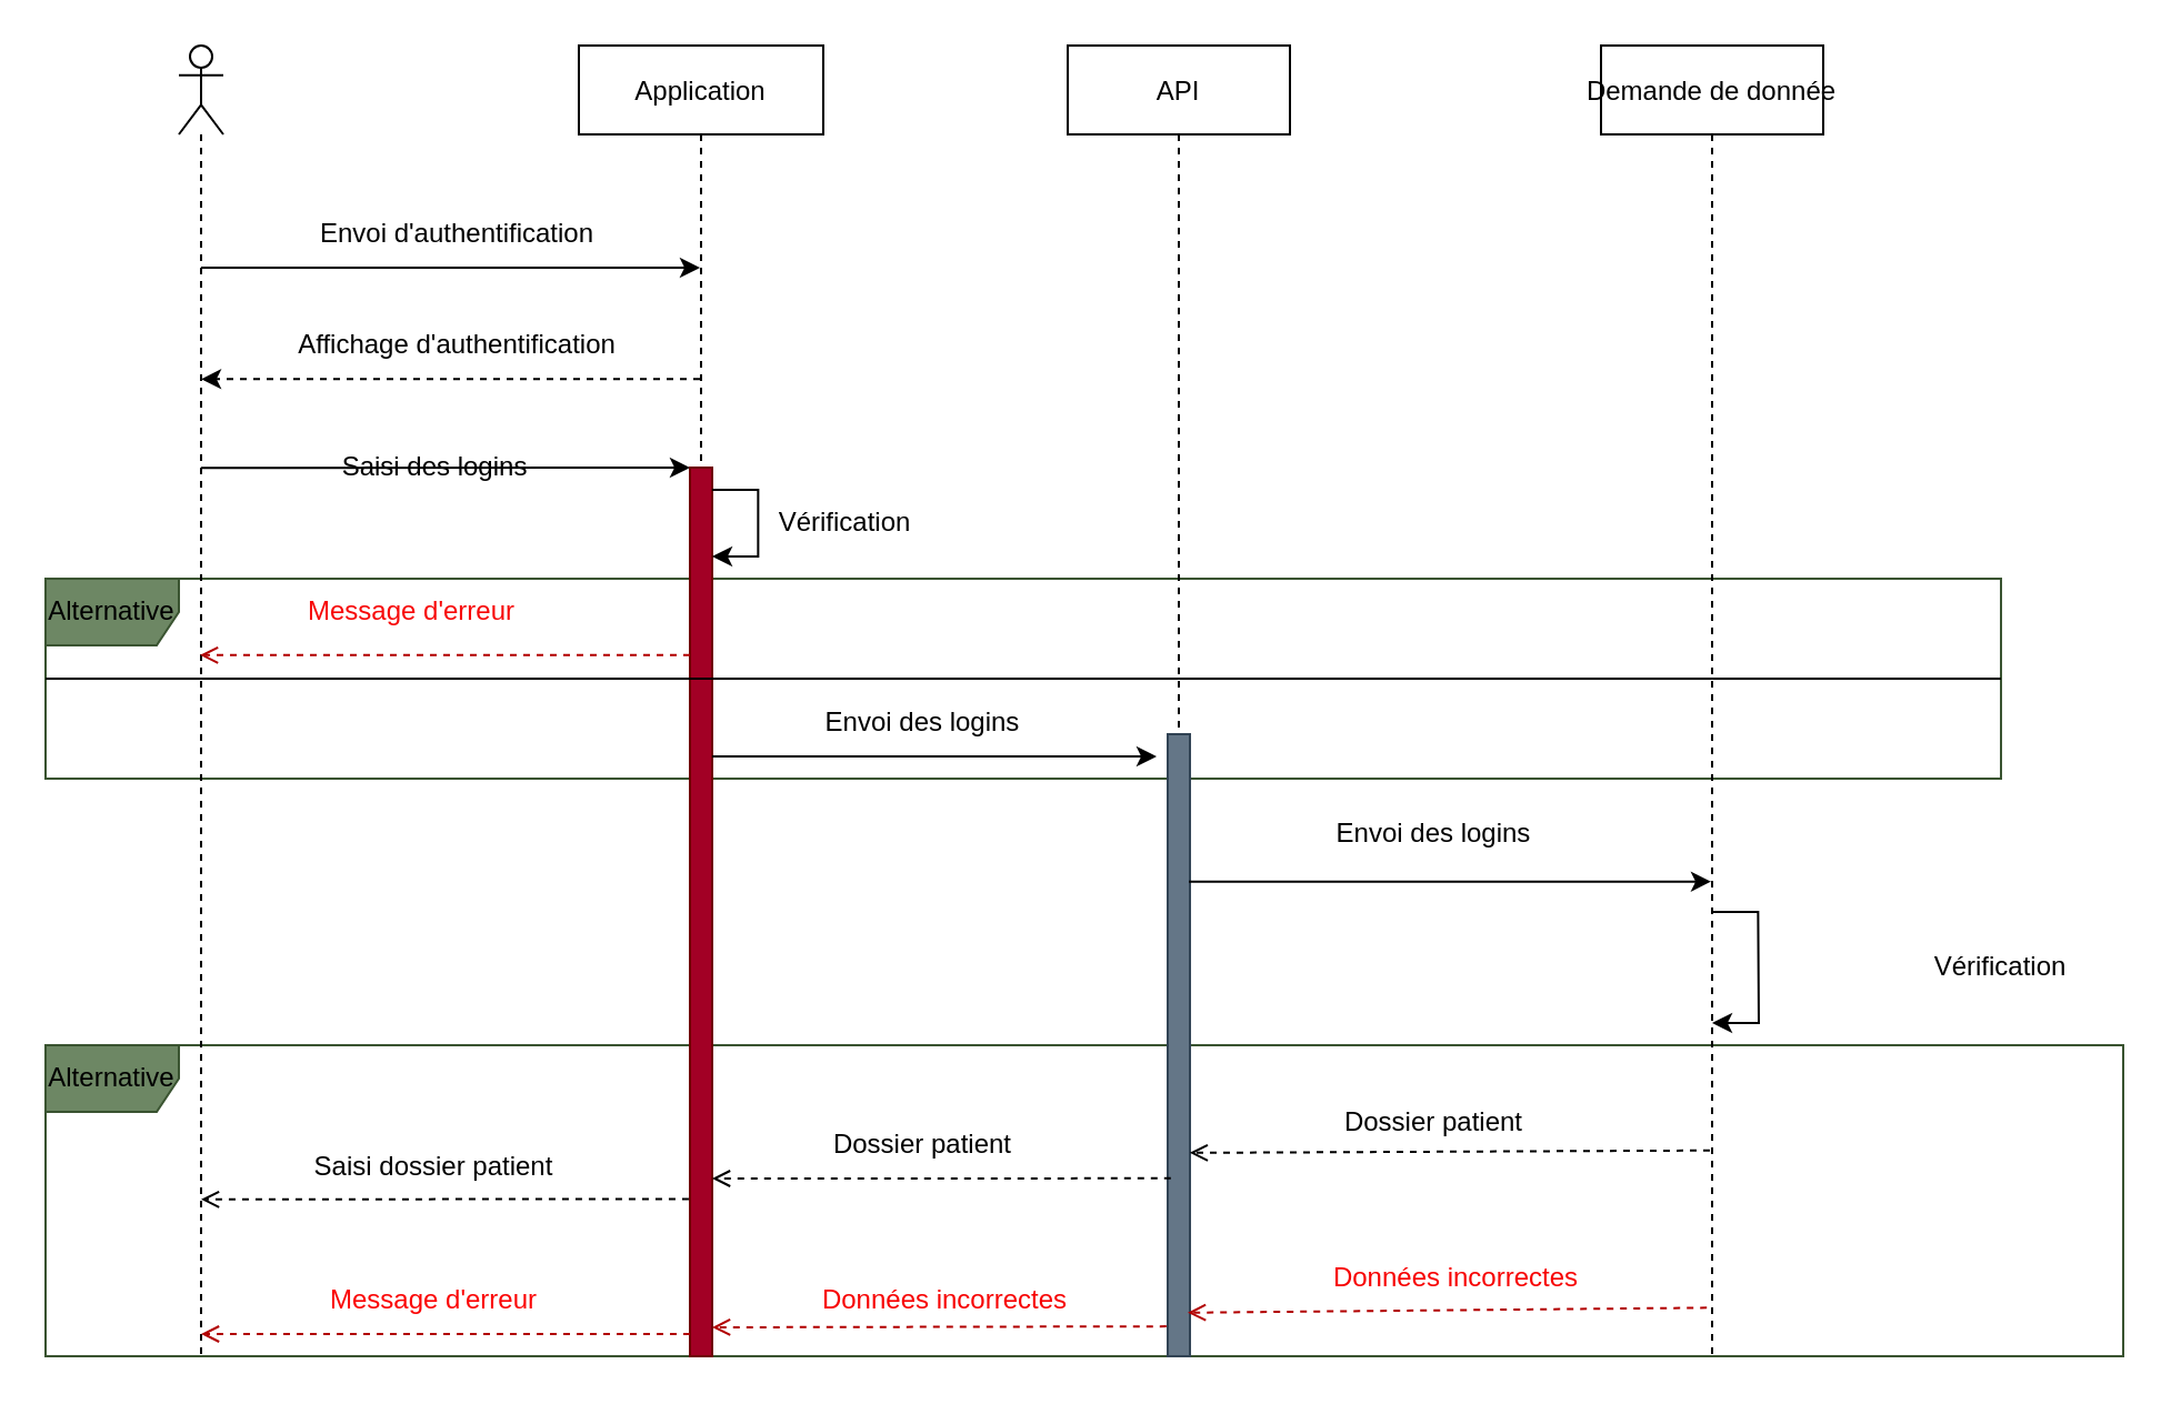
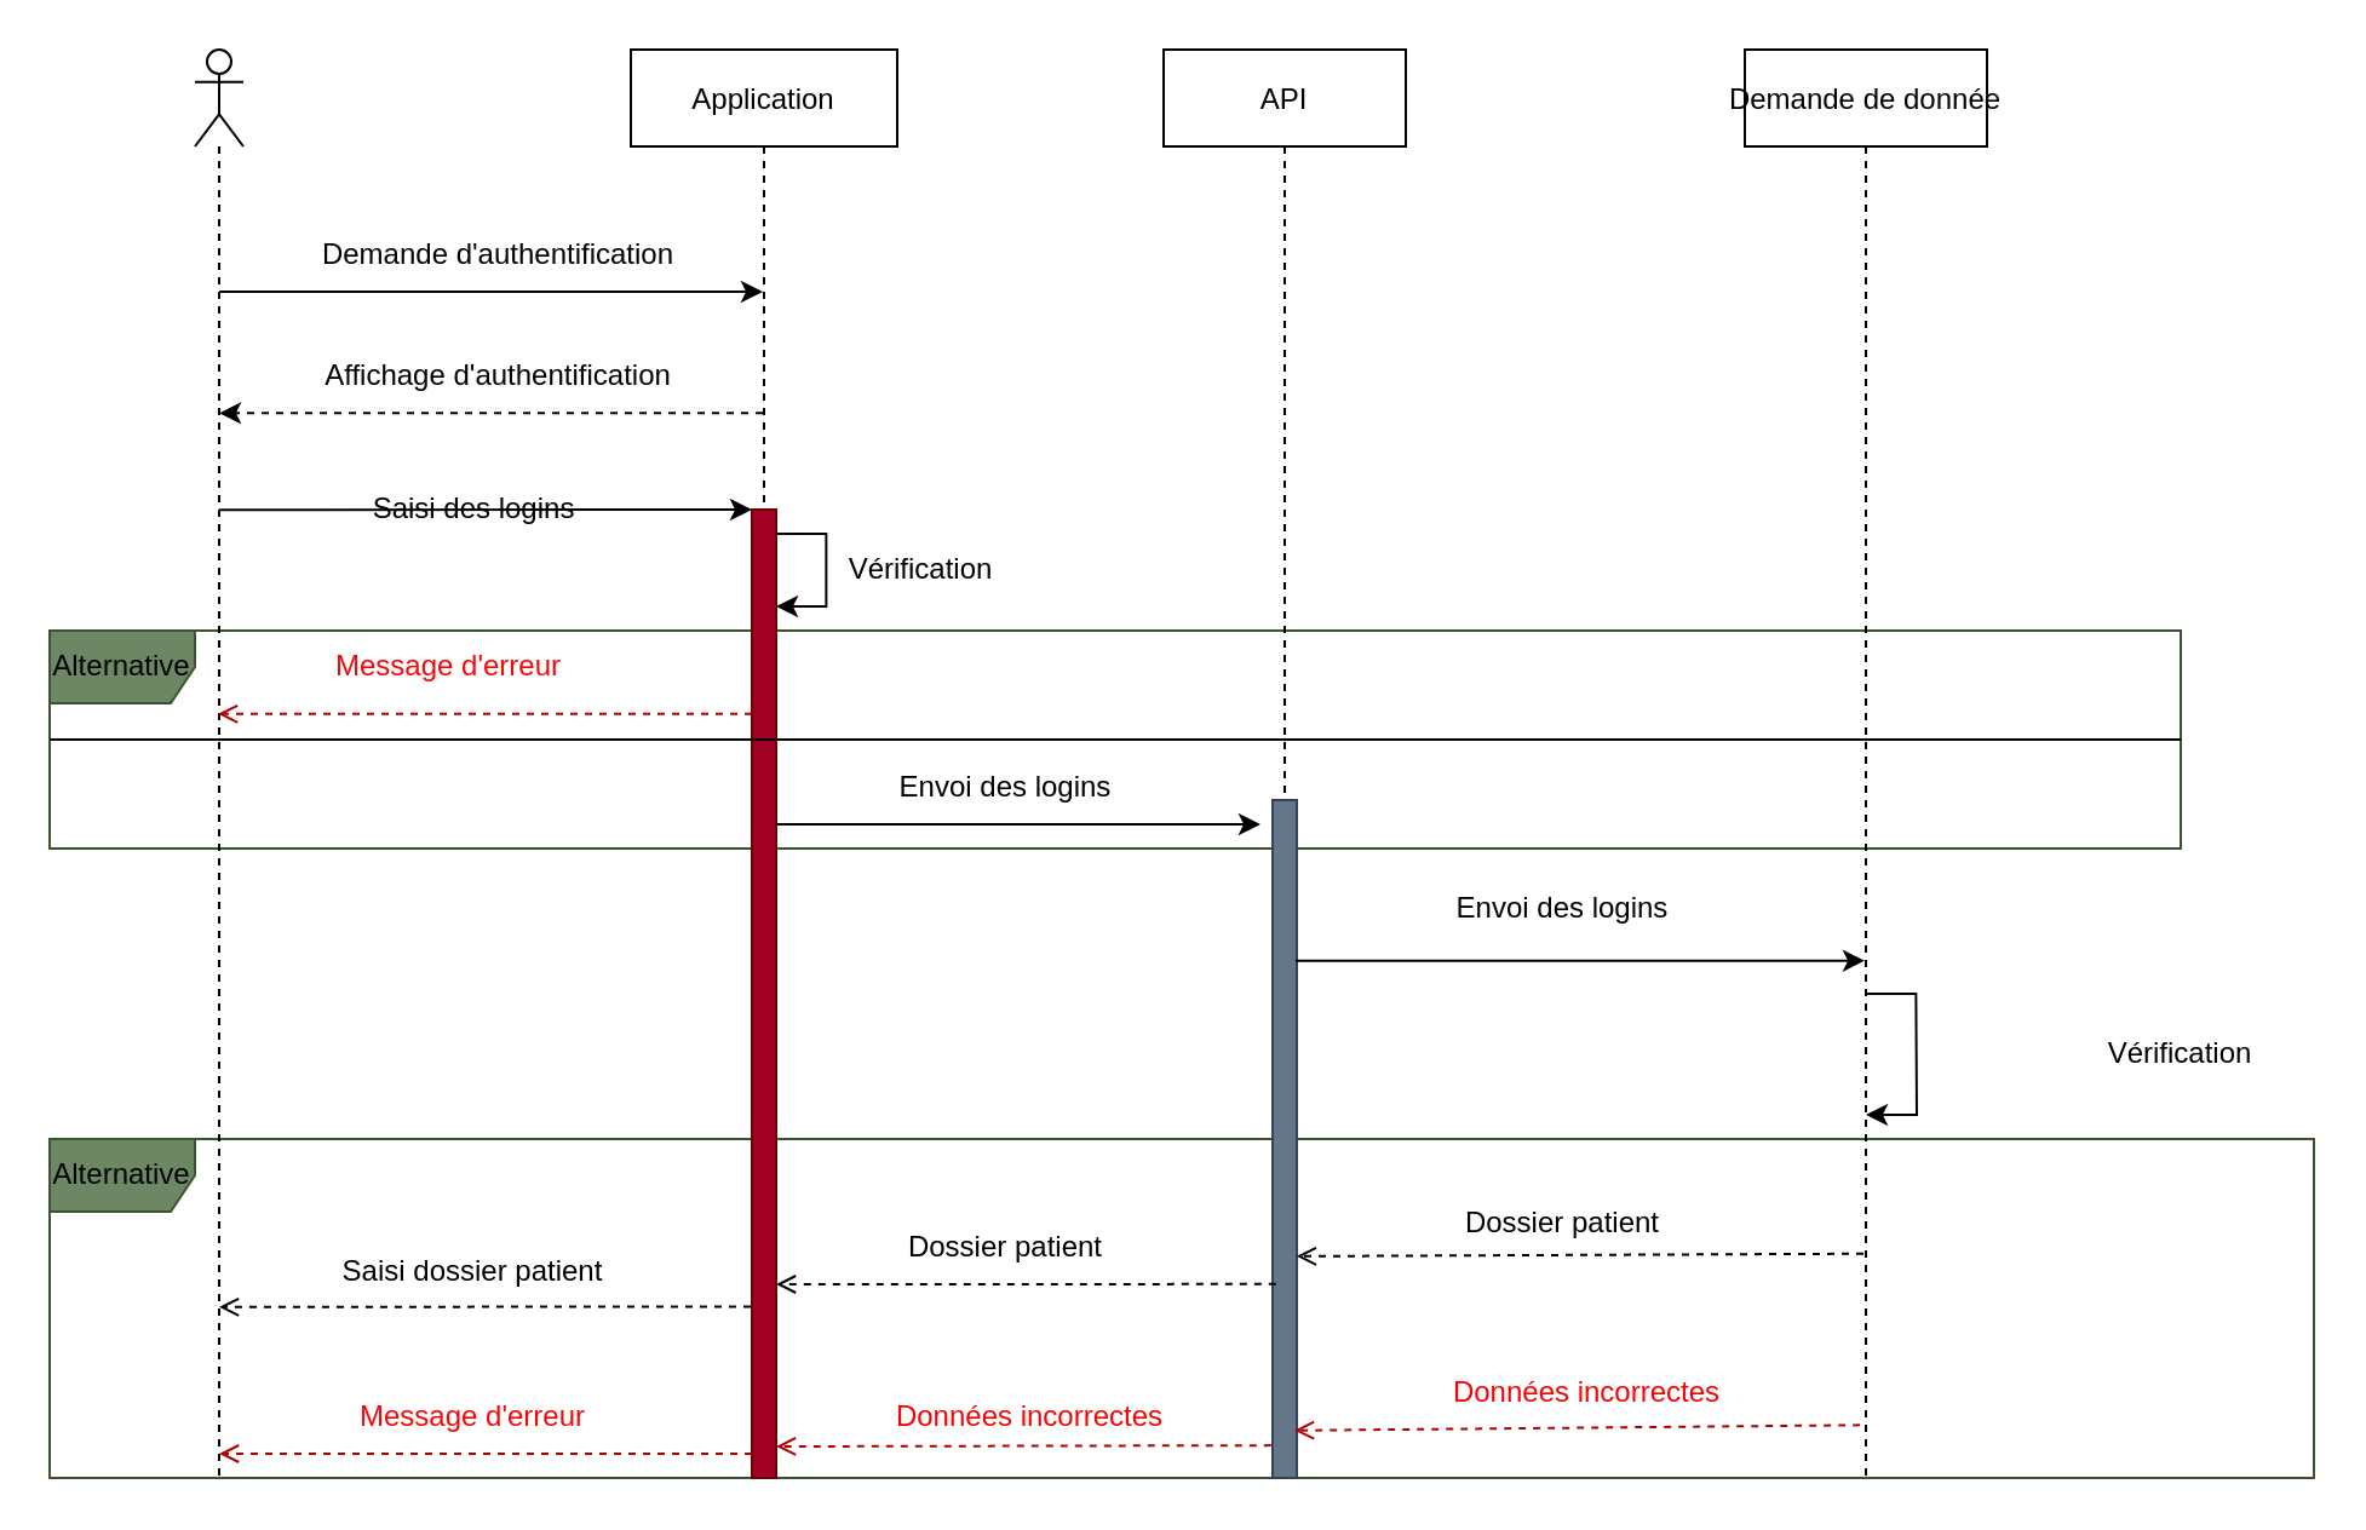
- <mxCell id="14" value="Envoi d'authentification" style="text;html=1;align=center;verticalAlign=middle;resizable=0;points=[];autosize=1;strokeColor=none;fillColor=none;" vertex="1" parent="1"><mxGeometry x="120" y="90" width="170" height="30" as="geometry" /></mxCell>
+ <mxCell id="14" value="Demande d'authentification" style="text;html=1;align=center;verticalAlign=middle;resizable=0;points=[];autosize=1;strokeColor=none;fillColor=none;" vertex="1" parent="1"><mxGeometry x="120" y="90" width="170" height="30" as="geometry" /></mxCell>
